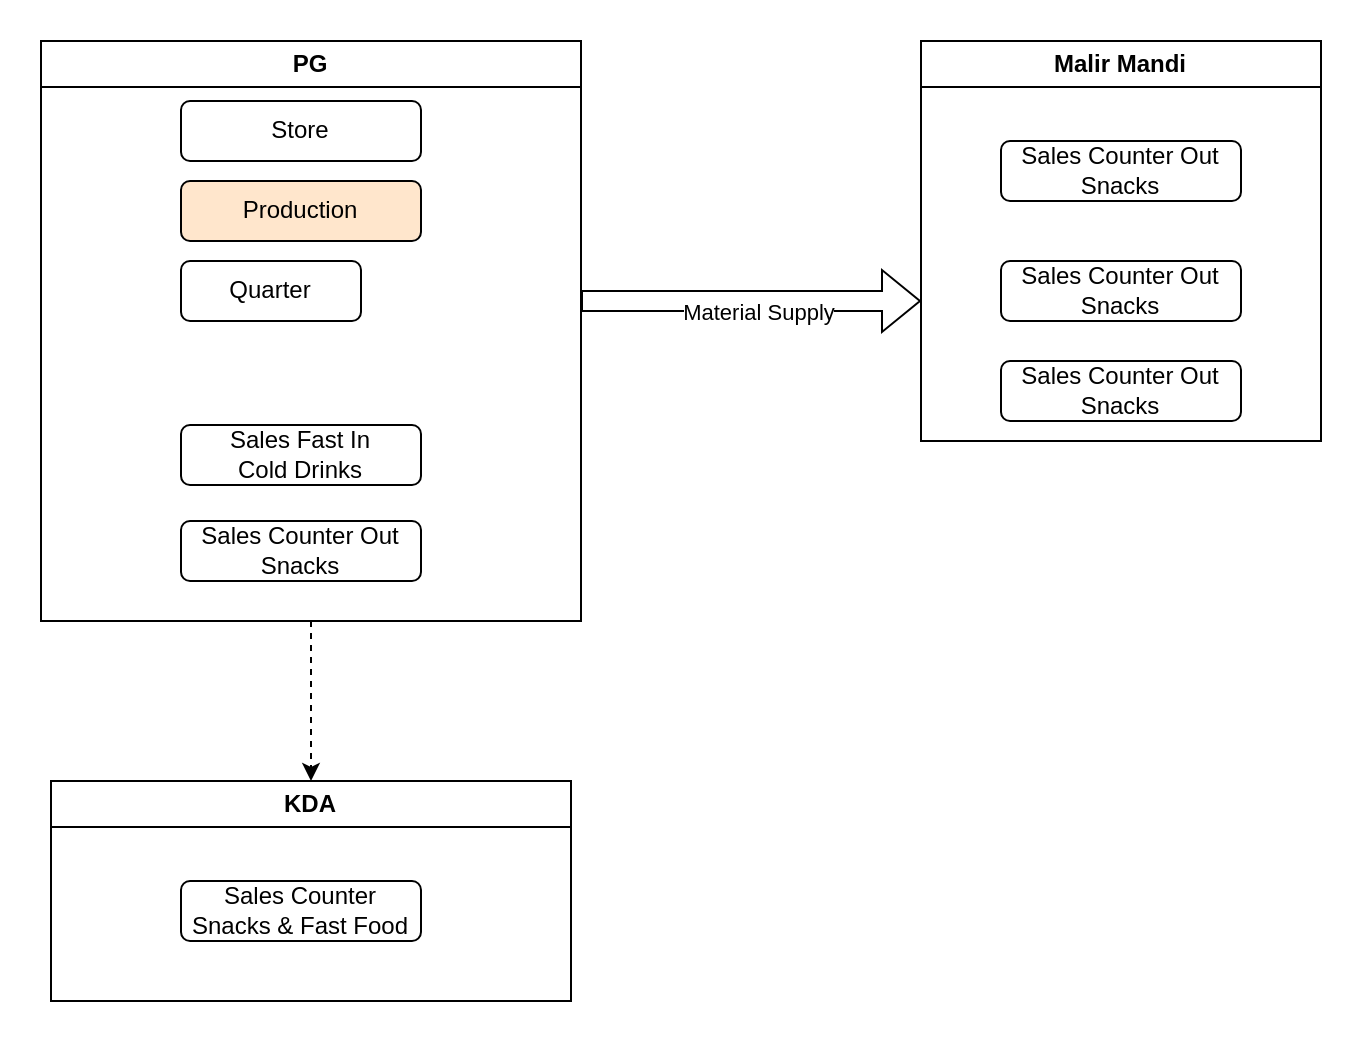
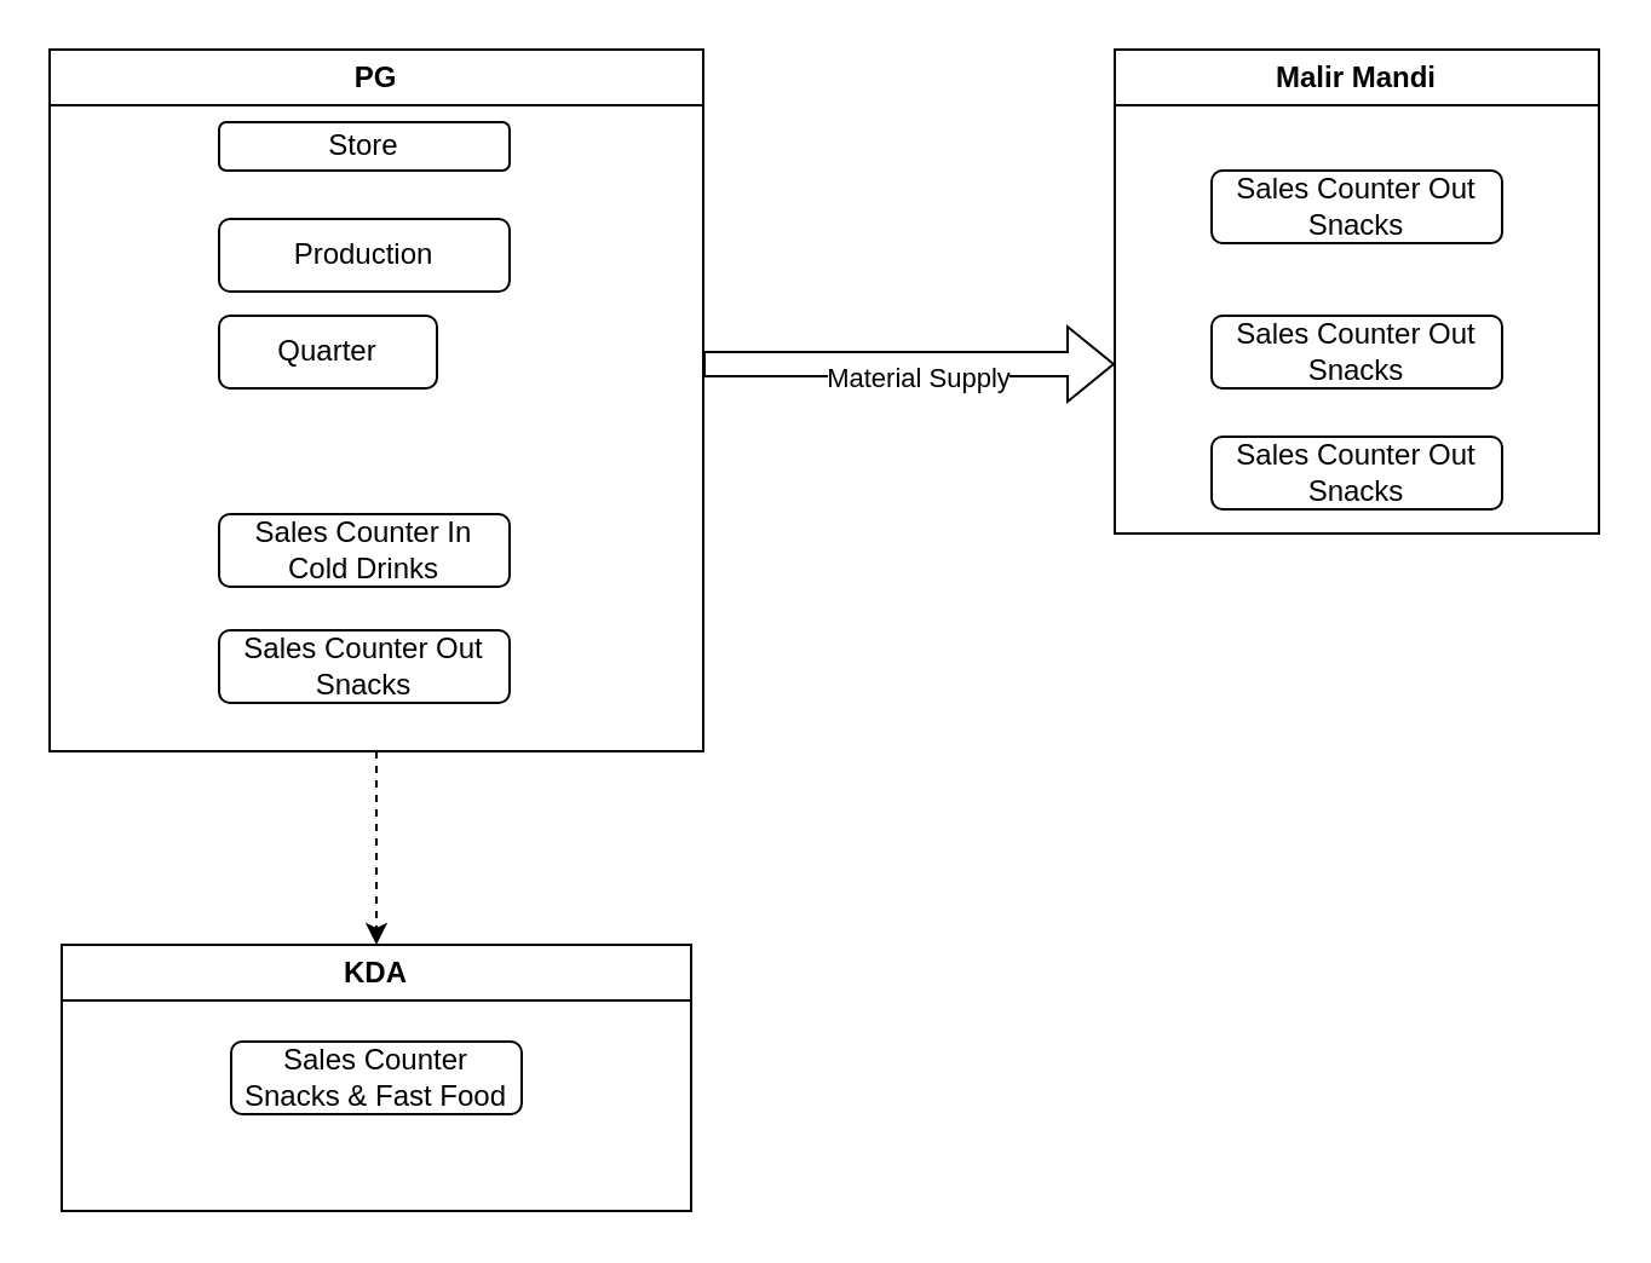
- <mxCell id="4" value="Store" style="rounded=1;whiteSpace=wrap;html=1;" vertex="1" parent="2"><mxGeometry x="70" y="30" width="120" height="30" as="geometry" /></mxCell>
+ <mxCell id="4" value="Store" style="rounded=1;whiteSpace=wrap;html=1;" vertex="1" parent="2"><mxGeometry x="70" y="30" width="120" height="20" as="geometry" /></mxCell>
- <mxCell id="3" value="Production" style="rounded=1;whiteSpace=wrap;html=1;fillColor=#ffe6cc;" vertex="1" parent="2"><mxGeometry x="70" y="70" width="120" height="30" as="geometry" /></mxCell>
+ <mxCell id="3" value="Production" style="rounded=1;whiteSpace=wrap;html=1;" vertex="1" parent="2"><mxGeometry x="70" y="70" width="120" height="30" as="geometry" /></mxCell>
- <mxCell id="6" value="Sales Fast In&lt;div&gt;Cold Drinks&lt;/div&gt;" style="rounded=1;whiteSpace=wrap;html=1;" vertex="1" parent="2"><mxGeometry x="70" y="192" width="120" height="30" as="geometry" /></mxCell>
+ <mxCell id="6" value="Sales Counter In&lt;div&gt;Cold Drinks&lt;/div&gt;" style="rounded=1;whiteSpace=wrap;html=1;" vertex="1" parent="2"><mxGeometry x="70" y="192" width="120" height="30" as="geometry" /></mxCell>
- <mxCell id="9" value="Sales Counter&lt;div&gt;Snacks &amp;amp; Fast Food&lt;/div&gt;" style="rounded=1;whiteSpace=wrap;html=1;" vertex="1" parent="8"><mxGeometry x="65" y="50" width="120" height="30" as="geometry" /></mxCell>
+ <mxCell id="9" value="Sales Counter&lt;div&gt;Snacks &amp;amp; Fast Food&lt;/div&gt;" style="rounded=1;whiteSpace=wrap;html=1;" vertex="1" parent="8"><mxGeometry x="70" y="40" width="120" height="30" as="geometry" /></mxCell>
